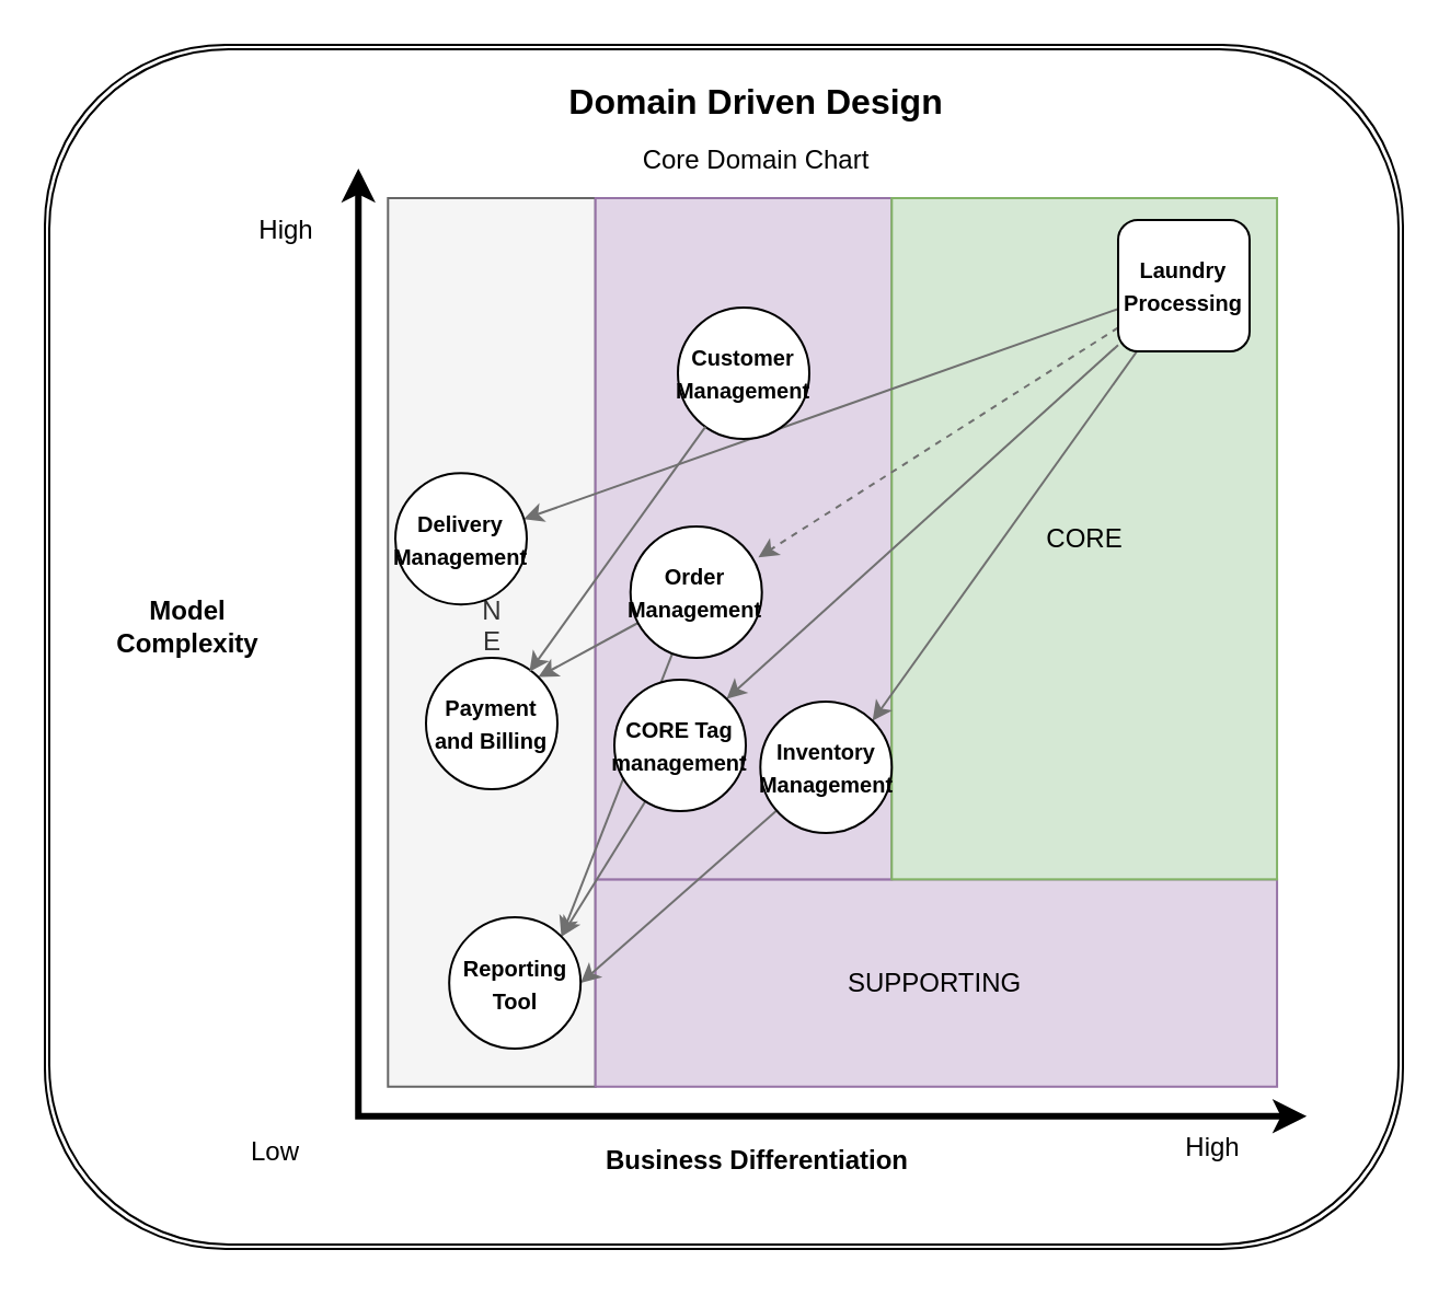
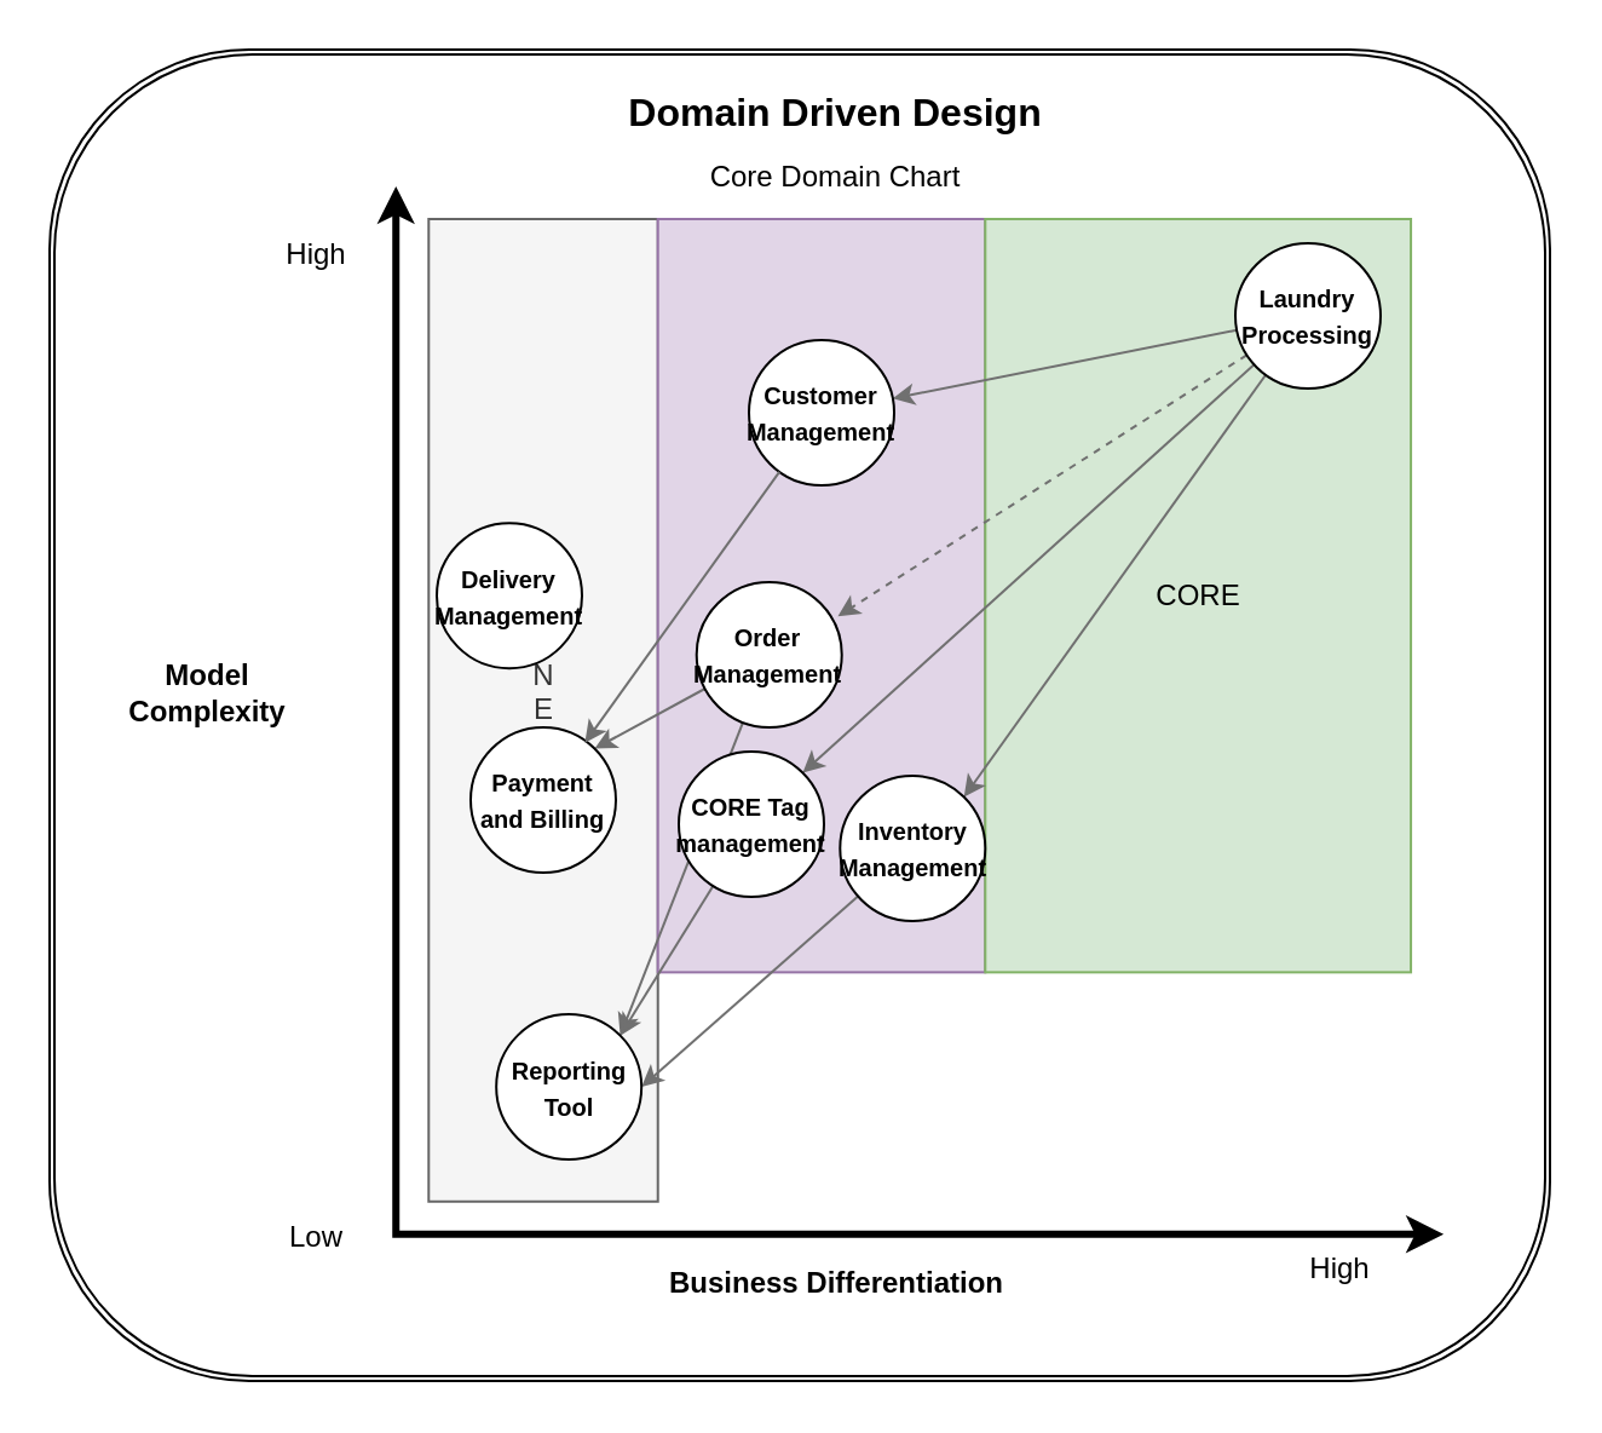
- <mxCell id="19" value="&lt;font style=&quot;font-size: 10px;&quot;&gt;&lt;b&gt;Laundry Processing&lt;/b&gt;&lt;/font&gt;" style="whiteSpace=wrap;html=1;aspect=fixed;rounded=1;" vertex="1" parent="4"><mxGeometry x="470" y="10" width="60" height="60" as="geometry" /></mxCell>
+ <mxCell id="19" value="&lt;font style=&quot;font-size: 10px;&quot;&gt;&lt;b&gt;Laundry Processing&lt;/b&gt;&lt;/font&gt;" style="ellipse;whiteSpace=wrap;html=1;aspect=fixed;" vertex="1" parent="4"><mxGeometry x="470" y="10" width="60" height="60" as="geometry" /></mxCell>
- <mxCell id="15" style="rounded=0;orthogonalLoop=1;jettySize=auto;html=1;entryX=0.977;entryY=0.351;entryDx=0;entryDy=0;strokeColor=#707070;entryPerimeter=0;" edge="1" parent="4" source="19" target="28"><mxGeometry relative="1" as="geometry" /></mxCell>
+ <mxCell id="15" style="rounded=0;orthogonalLoop=1;jettySize=auto;html=1;strokeColor=#707070;" edge="1" parent="4" source="19" target="20"><mxGeometry relative="1" as="geometry" /></mxCell>
- <mxCell id="7" value="SUPPORTING" style="rounded=0;whiteSpace=wrap;html=1;fillColor=#e1d5e7;strokeColor=#9673a6;" vertex="1" parent="4"><mxGeometry x="231.355" y="311.176" width="311.179" height="94.706" as="geometry" /></mxCell>
- <mxCell id="12" value="Low" style="text;html=1;align=center;verticalAlign=middle;resizable=0;points=[];autosize=1;strokeColor=none;fillColor=none;" vertex="1" parent="4"><mxGeometry x="59.942" y="420.882" width="50" height="30" as="geometry" /></mxCell>
+ <mxCell id="12" value="Low" style="text;html=1;align=center;verticalAlign=middle;resizable=0;points=[];autosize=1;strokeColor=none;fillColor=none;" vertex="1" parent="4"><mxGeometry x="64.942" y="405.882" width="50" height="30" as="geometry" /></mxCell>
